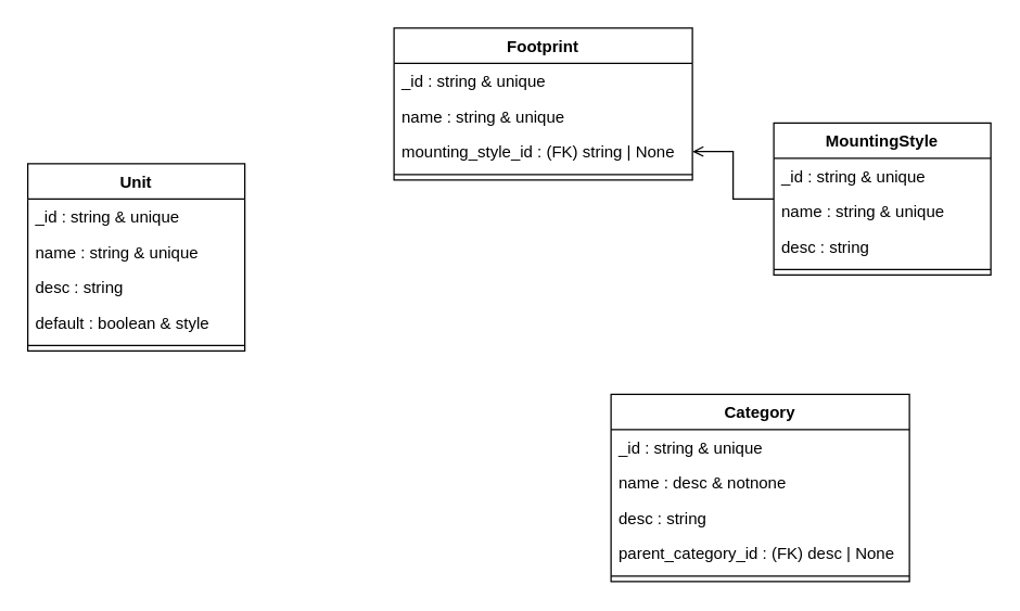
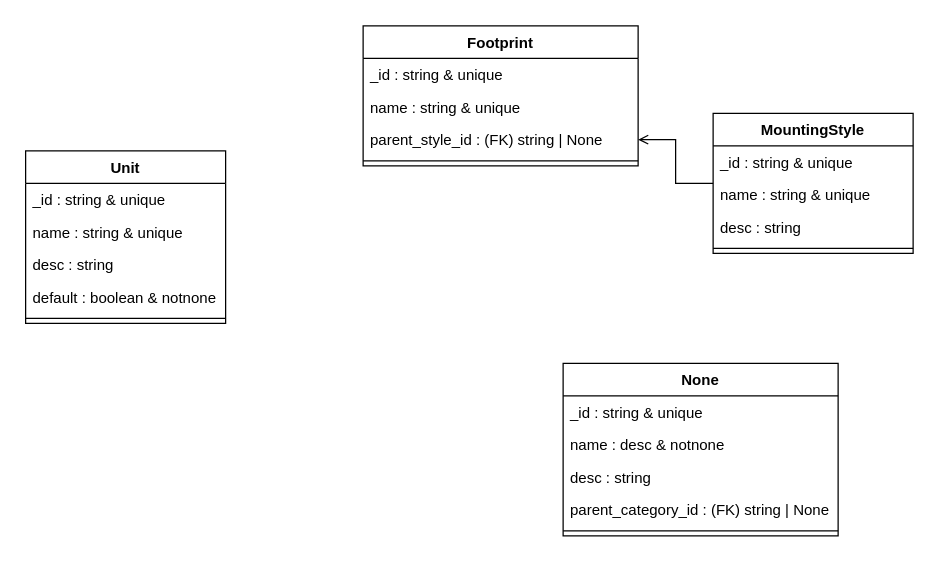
- <mxCell id="11" value="mounting_style_id : (FK) string | None" style="text;strokeColor=none;fillColor=none;align=left;verticalAlign=top;spacingLeft=4;spacingRight=4;overflow=hidden;rotatable=0;points=[[0,0.5],[1,0.5]];portConstraint=eastwest;" parent="8" vertex="1"><mxGeometry y="78" width="220" height="26" as="geometry" /></mxCell>
+ <mxCell id="11" value="parent_style_id : (FK) string | None" style="text;strokeColor=none;fillColor=none;align=left;verticalAlign=top;spacingLeft=4;spacingRight=4;overflow=hidden;rotatable=0;points=[[0,0.5],[1,0.5]];portConstraint=eastwest;" parent="8" vertex="1"><mxGeometry y="78" width="220" height="26" as="geometry" /></mxCell>
- <mxCell id="23" value="default : boolean &amp; style" style="text;strokeColor=none;fillColor=none;align=left;verticalAlign=top;spacingLeft=4;spacingRight=4;overflow=hidden;rotatable=0;points=[[0,0.5],[1,0.5]];portConstraint=eastwest;" vertex="1" parent="19"><mxGeometry y="104" width="160" height="26" as="geometry" /></mxCell>
+ <mxCell id="23" value="default : boolean &amp; notnone" style="text;strokeColor=none;fillColor=none;align=left;verticalAlign=top;spacingLeft=4;spacingRight=4;overflow=hidden;rotatable=0;points=[[0,0.5],[1,0.5]];portConstraint=eastwest;" vertex="1" parent="19"><mxGeometry y="104" width="160" height="26" as="geometry" /></mxCell>
- <mxCell id="13" value="Category" style="swimlane;fontStyle=1;align=center;verticalAlign=top;childLayout=stackLayout;horizontal=1;startSize=26;horizontalStack=0;resizeParent=1;resizeParentMax=0;resizeLast=0;collapsible=1;marginBottom=0;" parent="1" vertex="1"><mxGeometry x="450" y="290" width="220" height="138" as="geometry" /></mxCell>
+ <mxCell id="13" value="None" style="swimlane;fontStyle=1;align=center;verticalAlign=top;childLayout=stackLayout;horizontal=1;startSize=26;horizontalStack=0;resizeParent=1;resizeParentMax=0;resizeLast=0;collapsible=1;marginBottom=0;" parent="1" vertex="1"><mxGeometry x="450" y="290" width="220" height="138" as="geometry" /></mxCell>
- <mxCell id="17" value="parent_category_id : (FK) desc | None" style="text;strokeColor=none;fillColor=none;align=left;verticalAlign=top;spacingLeft=4;spacingRight=4;overflow=hidden;rotatable=0;points=[[0,0.5],[1,0.5]];portConstraint=eastwest;" parent="13" vertex="1"><mxGeometry y="104" width="220" height="26" as="geometry" /></mxCell>
+ <mxCell id="17" value="parent_category_id : (FK) string | None" style="text;strokeColor=none;fillColor=none;align=left;verticalAlign=top;spacingLeft=4;spacingRight=4;overflow=hidden;rotatable=0;points=[[0,0.5],[1,0.5]];portConstraint=eastwest;" parent="13" vertex="1"><mxGeometry y="104" width="220" height="26" as="geometry" /></mxCell>
